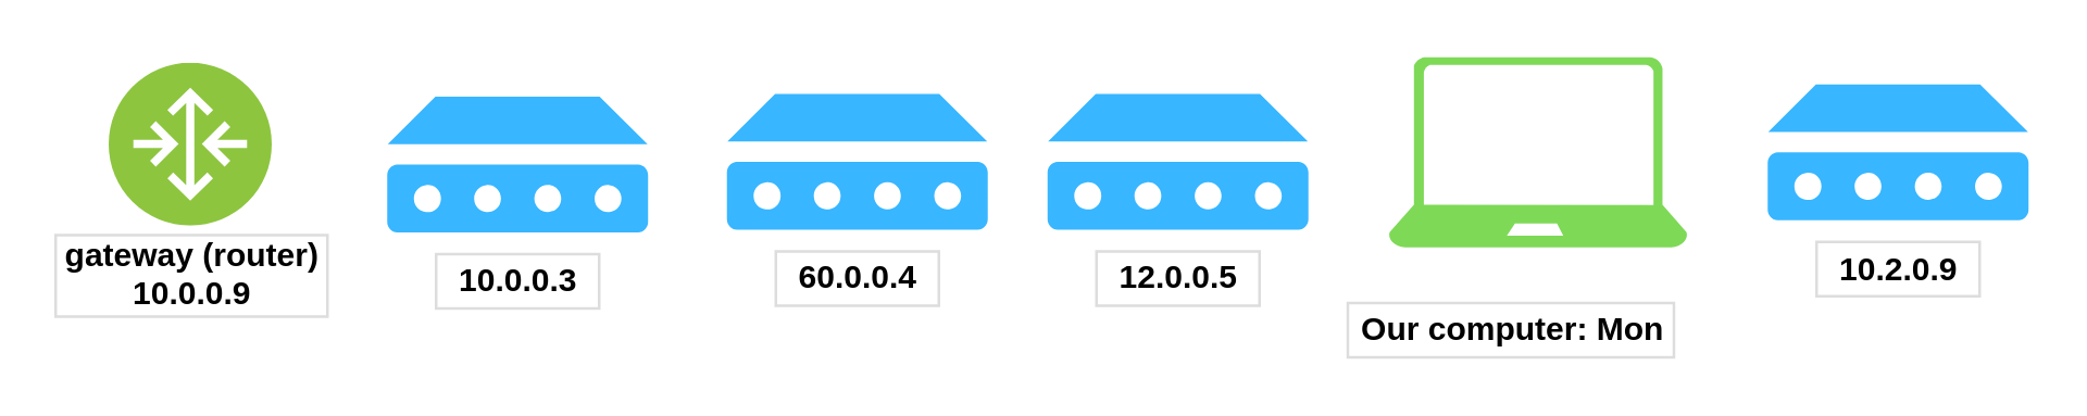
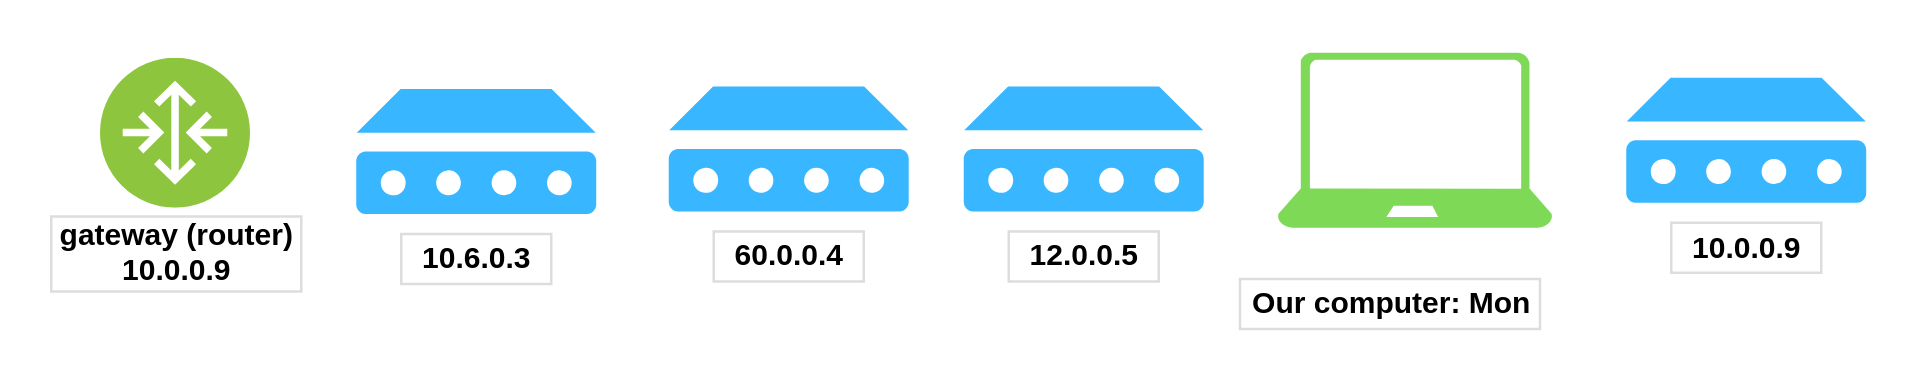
- <mxCell id="16" value="10.2.0.9" style="text;html=1;resizable=0;points=[];autosize=1;align=center;verticalAlign=top;spacingTop=-4;fillColor=#ffffff;strokeColor=#DDDDDD;fontStyle=1" parent="14" vertex="1"><mxGeometry x="18" y="58" width="60" height="20" as="geometry" /></mxCell>
+ <mxCell id="16" value="10.0.0.9" style="text;html=1;resizable=0;points=[];autosize=1;align=center;verticalAlign=top;spacingTop=-4;fillColor=#ffffff;strokeColor=#DDDDDD;fontStyle=1" parent="14" vertex="1"><mxGeometry x="18" y="58" width="60" height="20" as="geometry" /></mxCell>
- <mxCell id="10" value="10.0.0.3" style="text;html=1;resizable=0;points=[];autosize=1;align=center;verticalAlign=top;spacingTop=-4;fillColor=#ffffff;strokeColor=#DDDDDD;fontStyle=1" parent="8" vertex="1"><mxGeometry x="18" y="58" width="60" height="20" as="geometry" /></mxCell>
+ <mxCell id="10" value="10.6.0.3" style="text;html=1;resizable=0;points=[];autosize=1;align=center;verticalAlign=top;spacingTop=-4;fillColor=#ffffff;strokeColor=#DDDDDD;fontStyle=1" parent="8" vertex="1"><mxGeometry x="18" y="58" width="60" height="20" as="geometry" /></mxCell>
